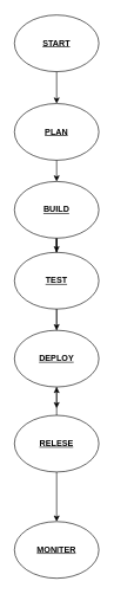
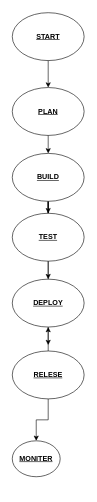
- <mxCell id="13" value="&lt;b&gt;&lt;u&gt;MONITER&lt;/u&gt;&lt;/b&gt;" style="ellipse;whiteSpace=wrap;html=1;" vertex="1" parent="1"><mxGeometry x="20" y="735" width="120" height="80" as="geometry" /></mxCell>
+ <mxCell id="13" value="&lt;b&gt;&lt;u&gt;MONITER&lt;/u&gt;&lt;/b&gt;" style="ellipse;whiteSpace=wrap;html=1;" vertex="1" parent="1"><mxGeometry x="20" y="735" width="80" height="60" as="geometry" /></mxCell>
